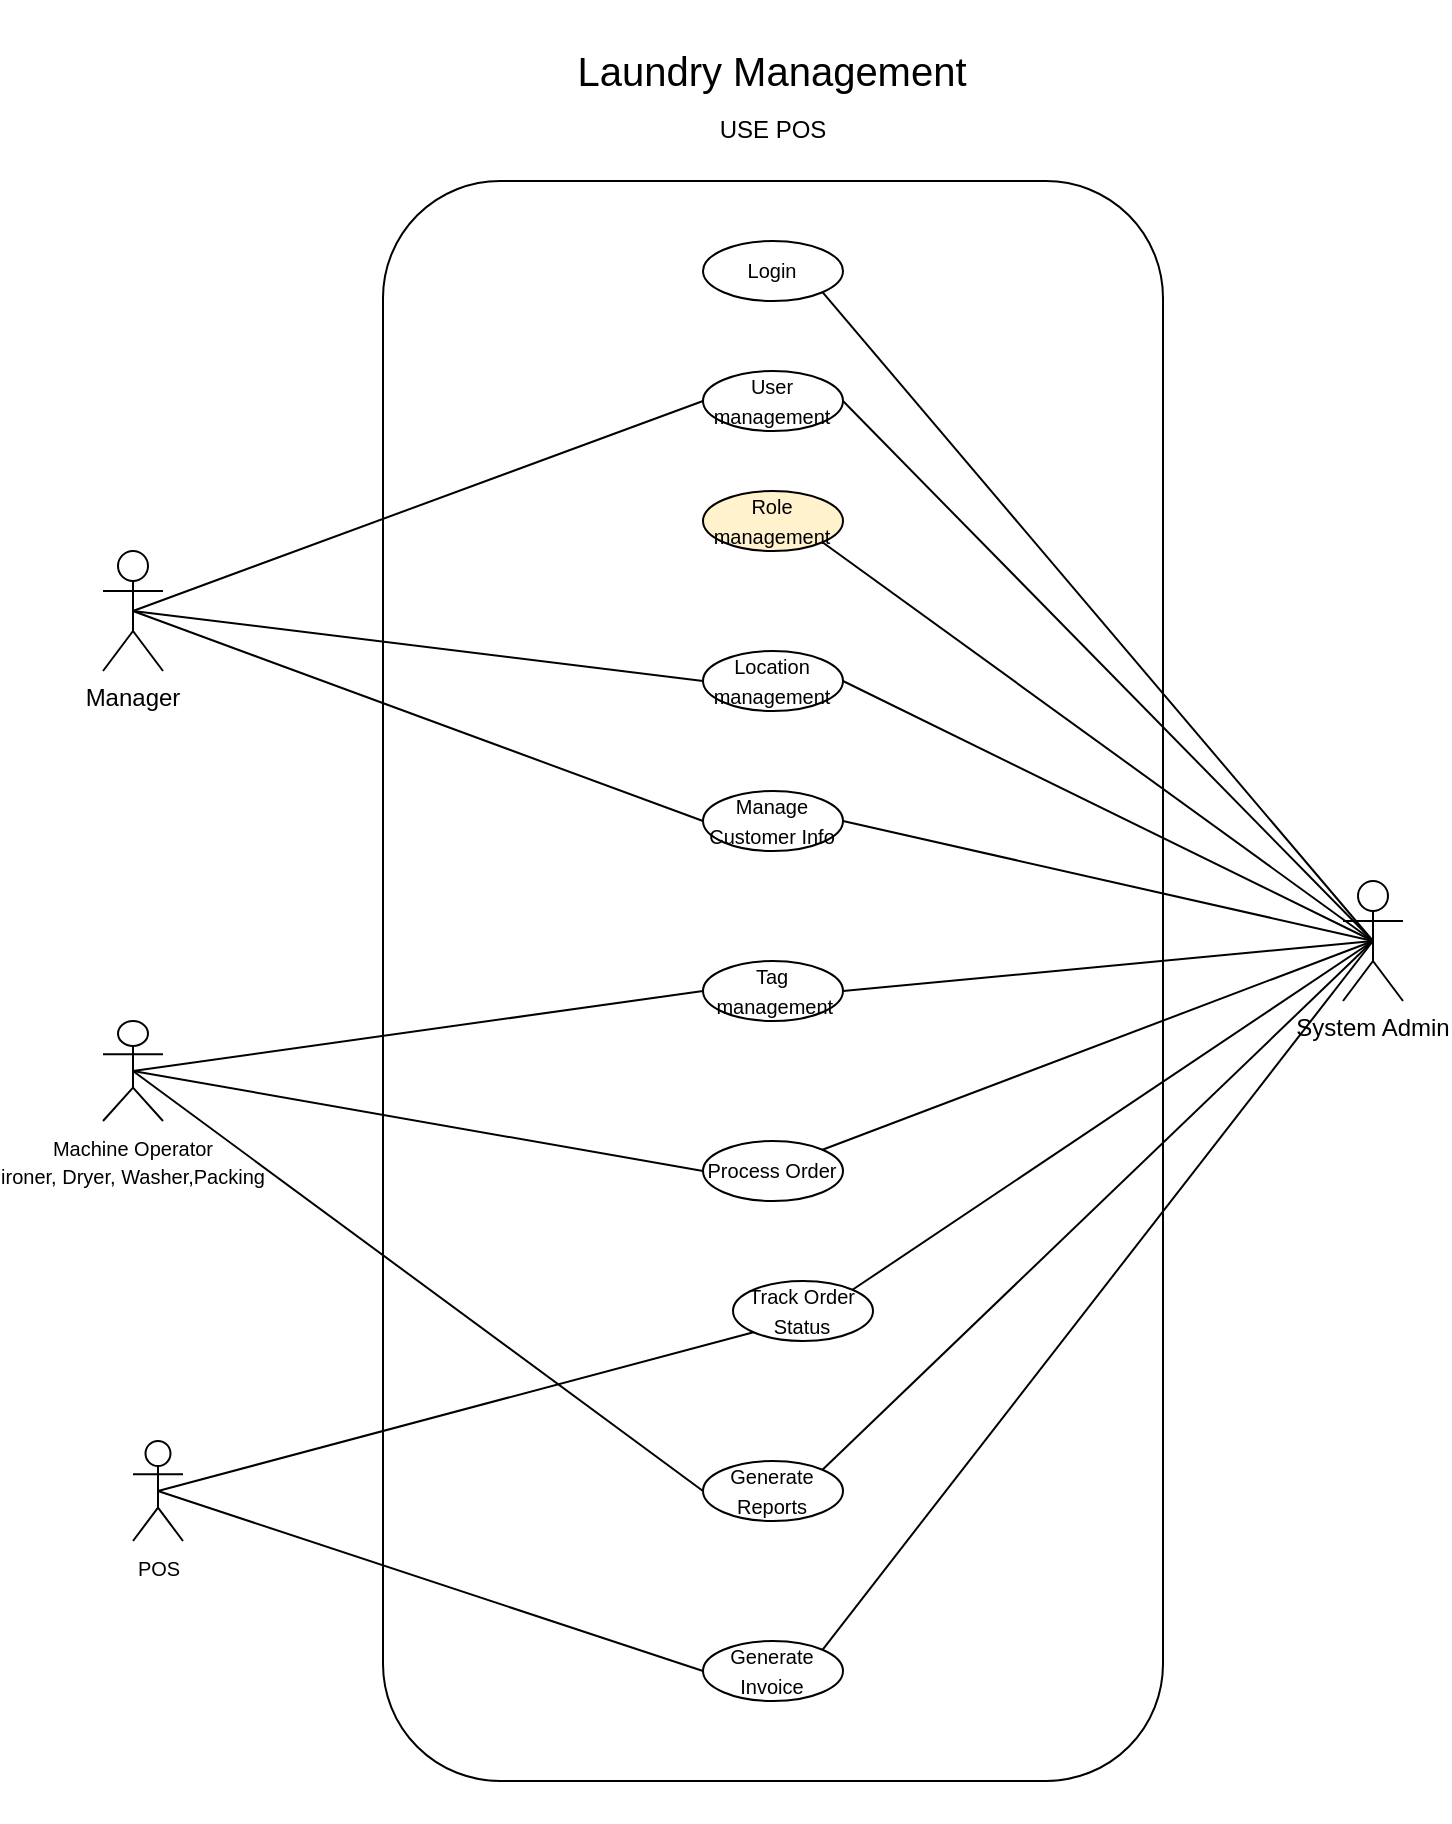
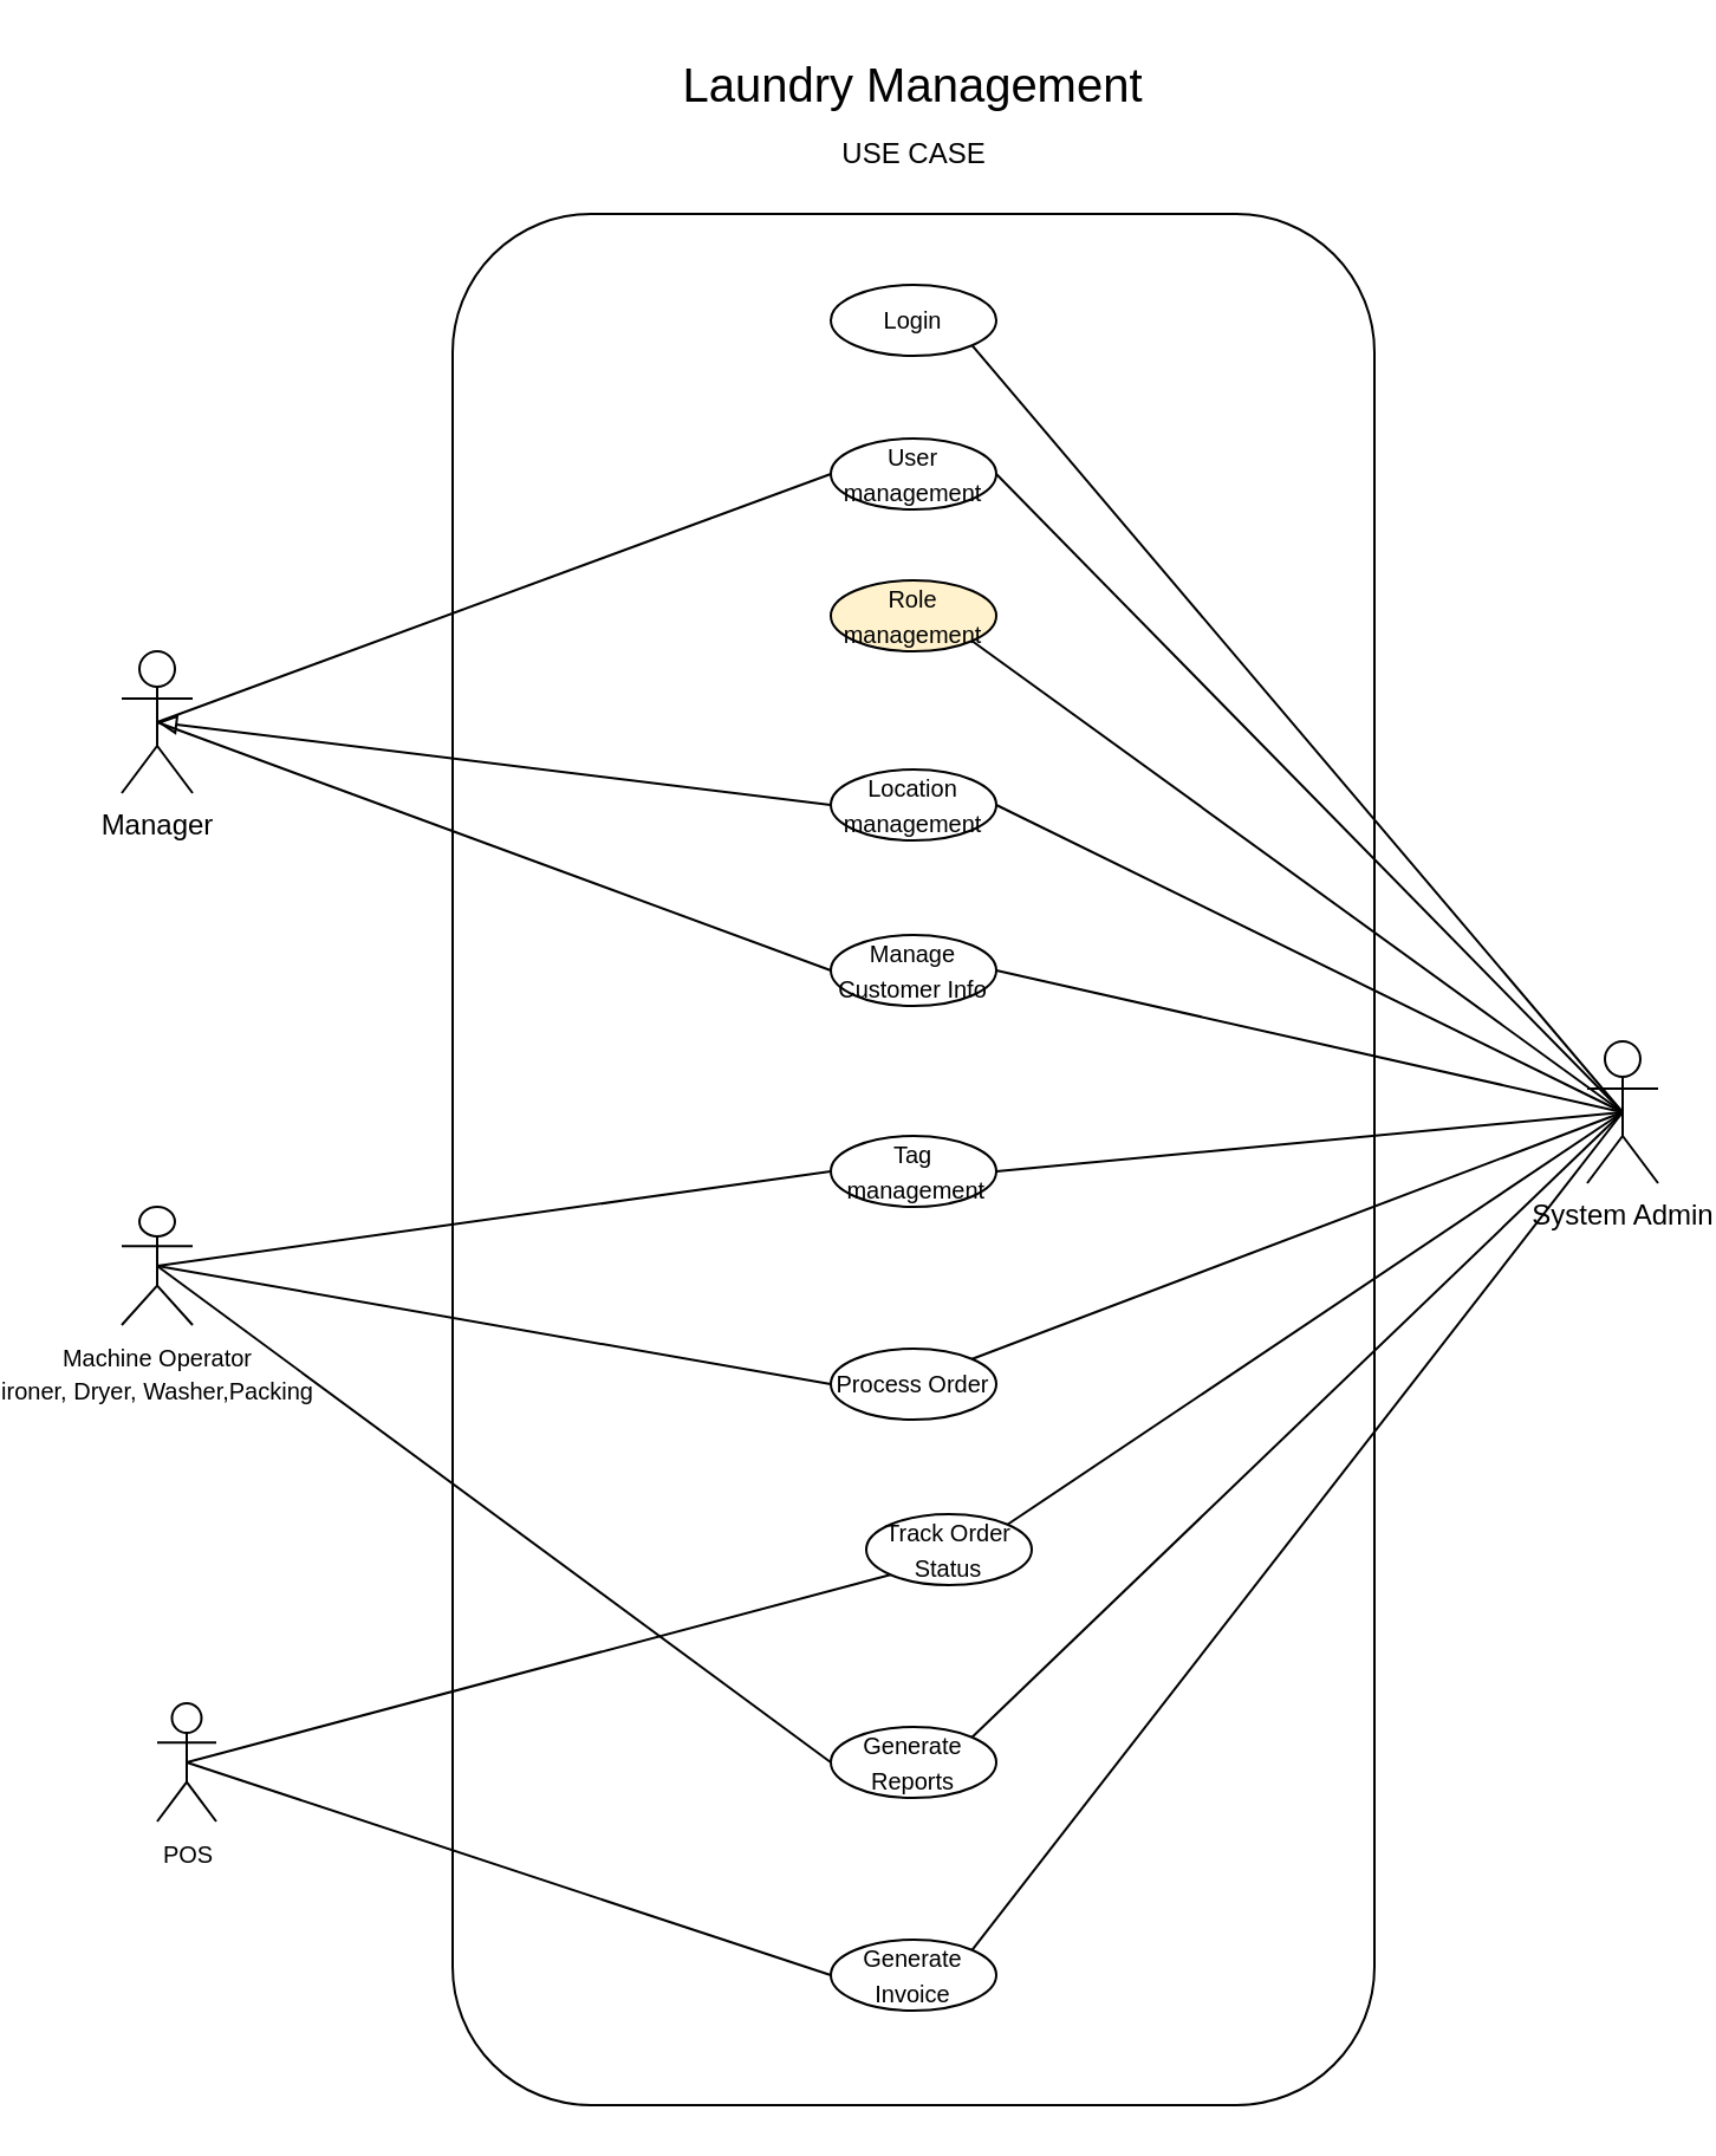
- <mxCell id="5" value="USE POS" style="text;html=1;strokeColor=none;fillColor=none;align=center;verticalAlign=middle;whiteSpace=wrap;rounded=1;labelBackgroundColor=none;" parent="3" vertex="1"><mxGeometry x="78" y="30" width="85" height="30" as="geometry" /></mxCell>
+ <mxCell id="5" value="USE CASE" style="text;html=1;strokeColor=none;fillColor=none;align=center;verticalAlign=middle;whiteSpace=wrap;rounded=1;labelBackgroundColor=none;" parent="3" vertex="1"><mxGeometry x="78" y="30" width="85" height="30" as="geometry" /></mxCell>
- <mxCell id="36" style="rounded=0;orthogonalLoop=1;jettySize=auto;html=1;exitX=0;exitY=0.5;exitDx=0;exitDy=0;entryX=0.5;entryY=0.5;entryDx=0;entryDy=0;entryPerimeter=0;endArrow=none;endFill=0;" edge="1" parent="1" source="17" target="7"><mxGeometry relative="1" as="geometry" /></mxCell>
+ <mxCell id="36" style="rounded=0;orthogonalLoop=1;jettySize=auto;html=1;exitX=0;exitY=0.5;exitDx=0;exitDy=0;entryX=0.5;entryY=0.5;entryDx=0;entryDy=0;entryPerimeter=0;endArrow=block;endFill=0;" edge="1" parent="1" source="17" target="7"><mxGeometry relative="1" as="geometry" /></mxCell>
